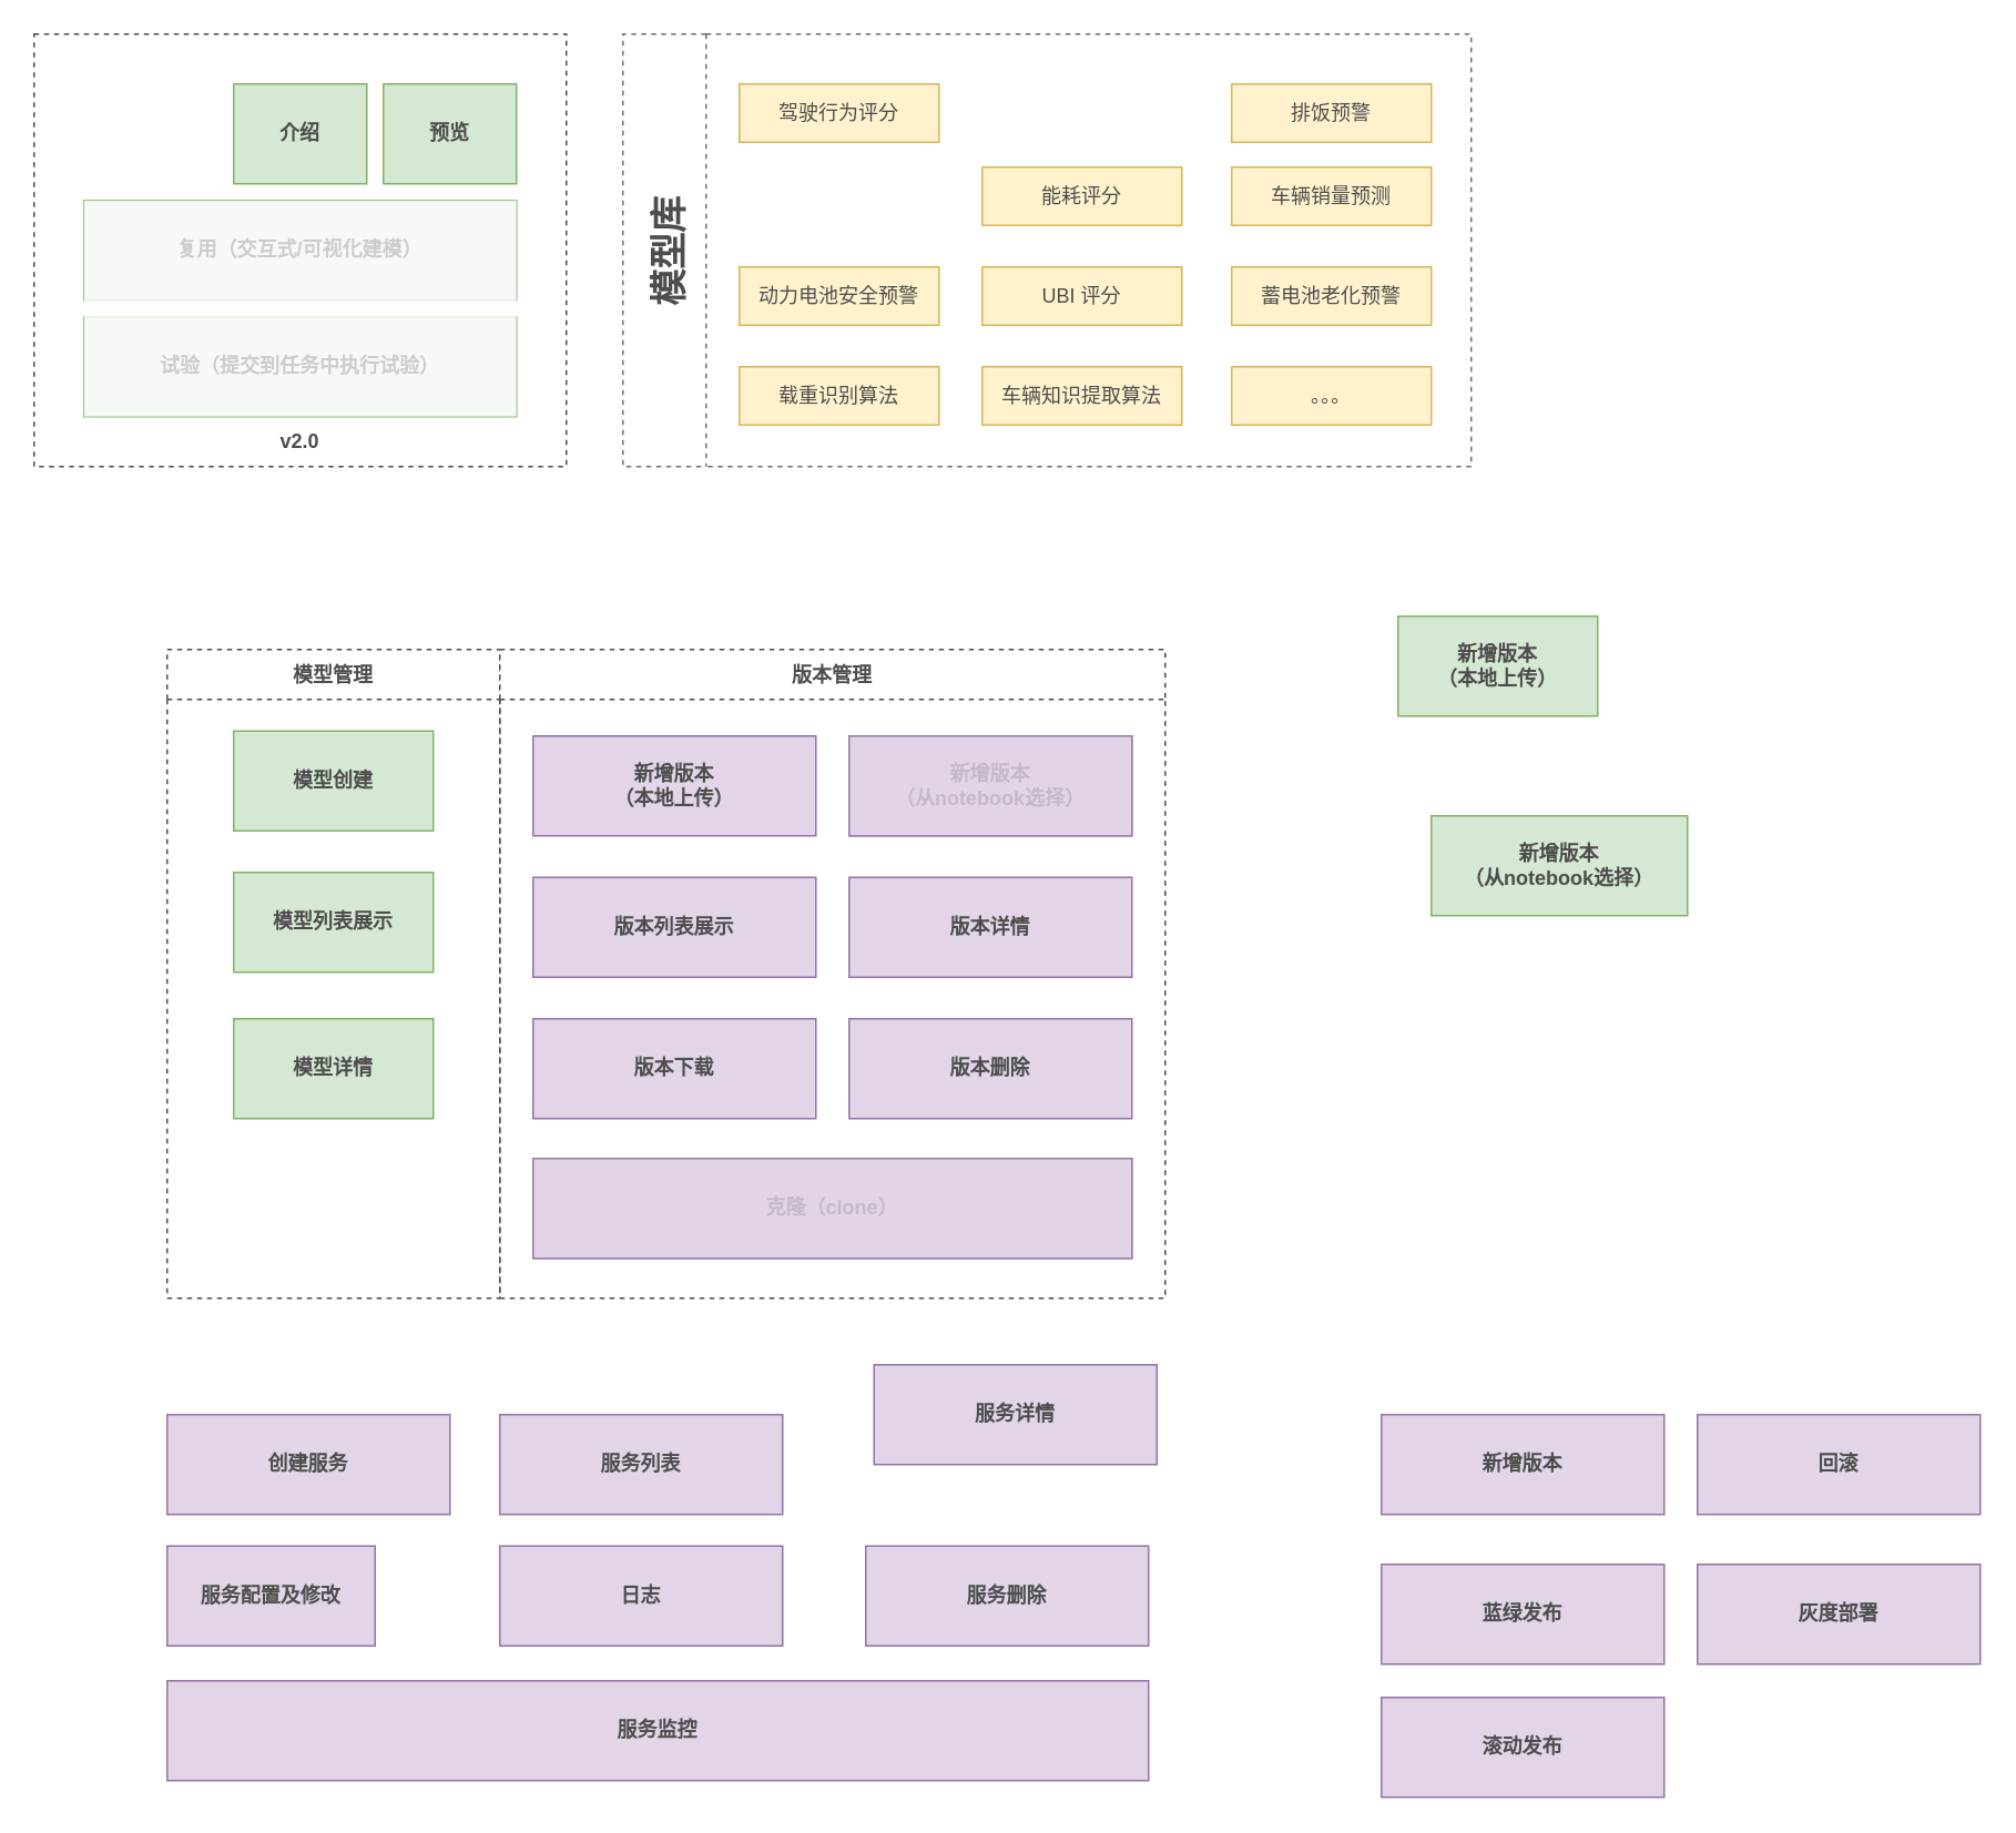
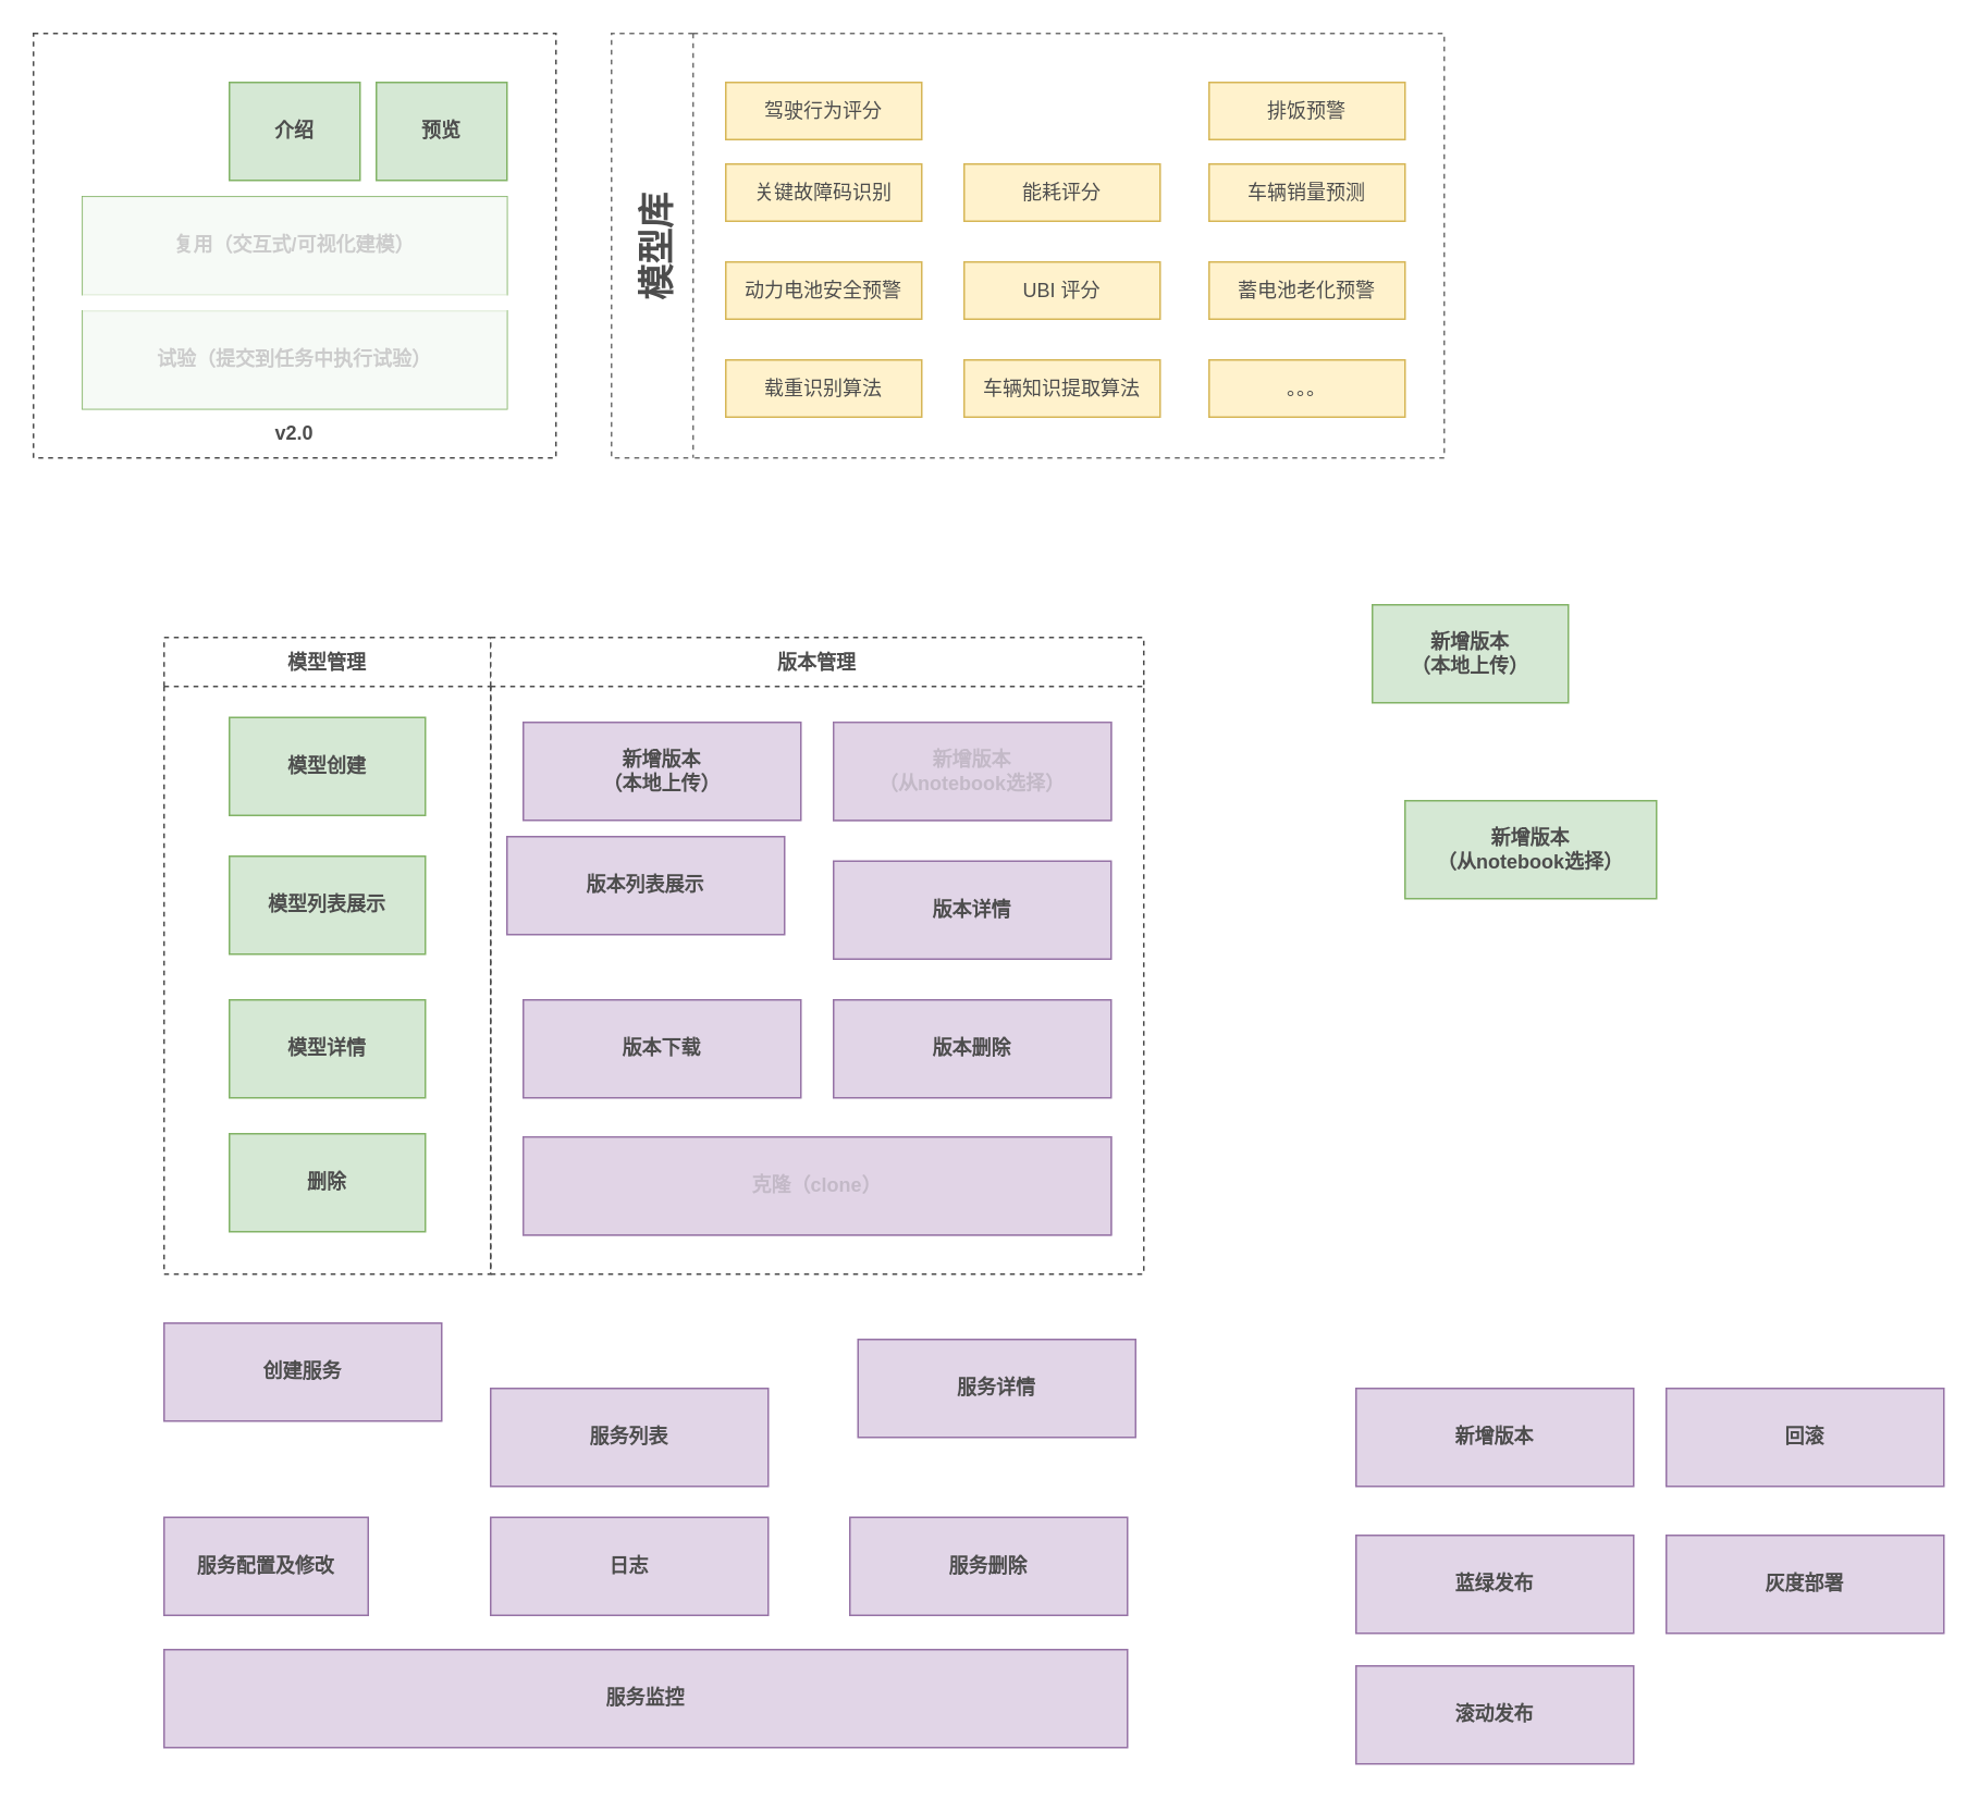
+ <mxCell id="12" value="关键故障码识别" style="rounded=0;whiteSpace=wrap;html=1;shadow=0;strokeColor=#d6b656;fontSize=12;fillColor=#fff2cc;fontColor=#4D4D4D;" vertex="1" parent="8"><mxGeometry x="70" y="80" width="120" height="35" as="geometry" /></mxCell>
- <mxCell id="26" value="版本列表展示" style="rounded=0;whiteSpace=wrap;html=1;fontStyle=1;fillColor=#e1d5e7;strokeColor=#9673a6;fontColor=#4D4D4D;" vertex="1" parent="1"><mxGeometry x="320" y="527" width="170" height="60" as="geometry" /></mxCell>
+ <mxCell id="26" value="版本列表展示" style="rounded=0;whiteSpace=wrap;html=1;fontStyle=1;fillColor=#e1d5e7;strokeColor=#9673a6;fontColor=#4D4D4D;" vertex="1" parent="1"><mxGeometry x="310" y="512" width="170" height="60" as="geometry" /></mxCell>
+ <mxCell id="22" value="删除" style="rounded=0;whiteSpace=wrap;html=1;fontStyle=1;fillColor=#d5e8d4;strokeColor=#82b366;fontColor=#4D4D4D;" vertex="1" parent="1"><mxGeometry x="140" y="694" width="120" height="60" as="geometry" /></mxCell>
- <mxCell id="38" value="创建服务" style="rounded=0;whiteSpace=wrap;html=1;fontStyle=1;fillColor=#e1d5e7;strokeColor=#9673a6;fontColor=#4D4D4D;" vertex="1" parent="1"><mxGeometry x="100" y="850" width="170" height="60" as="geometry" /></mxCell>
+ <mxCell id="38" value="创建服务" style="rounded=0;whiteSpace=wrap;html=1;fontStyle=1;fillColor=#e1d5e7;strokeColor=#9673a6;fontColor=#4D4D4D;" vertex="1" parent="1"><mxGeometry x="100" y="810" width="170" height="60" as="geometry" /></mxCell>
